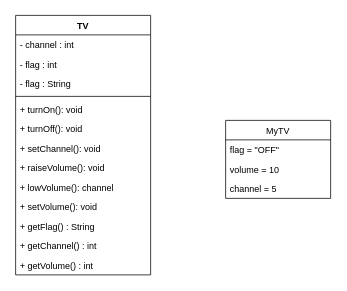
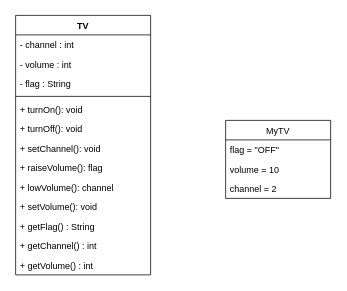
- <mxCell id="4" value="- flag : int" style="text;strokeColor=none;fillColor=none;align=left;verticalAlign=top;spacingLeft=4;spacingRight=4;overflow=hidden;rotatable=0;points=[[0,0.5],[1,0.5]];portConstraint=eastwest;" vertex="1" parent="2"><mxGeometry y="52" width="180" height="26" as="geometry" /></mxCell>
+ <mxCell id="4" value="- volume : int" style="text;strokeColor=none;fillColor=none;align=left;verticalAlign=top;spacingLeft=4;spacingRight=4;overflow=hidden;rotatable=0;points=[[0,0.5],[1,0.5]];portConstraint=eastwest;" vertex="1" parent="2"><mxGeometry y="52" width="180" height="26" as="geometry" /></mxCell>
- <mxCell id="10" value="+ raiseVolume(): void" style="text;strokeColor=none;fillColor=none;align=left;verticalAlign=top;spacingLeft=4;spacingRight=4;overflow=hidden;rotatable=0;points=[[0,0.5],[1,0.5]];portConstraint=eastwest;" vertex="1" parent="2"><mxGeometry y="190" width="180" height="26" as="geometry" /></mxCell>
+ <mxCell id="10" value="+ raiseVolume(): flag" style="text;strokeColor=none;fillColor=none;align=left;verticalAlign=top;spacingLeft=4;spacingRight=4;overflow=hidden;rotatable=0;points=[[0,0.5],[1,0.5]];portConstraint=eastwest;" vertex="1" parent="2"><mxGeometry y="190" width="180" height="26" as="geometry" /></mxCell>
- <mxCell id="19" value="channel = 5" style="text;strokeColor=none;fillColor=none;align=left;verticalAlign=top;spacingLeft=4;spacingRight=4;overflow=hidden;rotatable=0;points=[[0,0.5],[1,0.5]];portConstraint=eastwest;" vertex="1" parent="16"><mxGeometry y="78" width="140" height="26" as="geometry" /></mxCell>
+ <mxCell id="19" value="channel = 2" style="text;strokeColor=none;fillColor=none;align=left;verticalAlign=top;spacingLeft=4;spacingRight=4;overflow=hidden;rotatable=0;points=[[0,0.5],[1,0.5]];portConstraint=eastwest;" vertex="1" parent="16"><mxGeometry y="78" width="140" height="26" as="geometry" /></mxCell>
